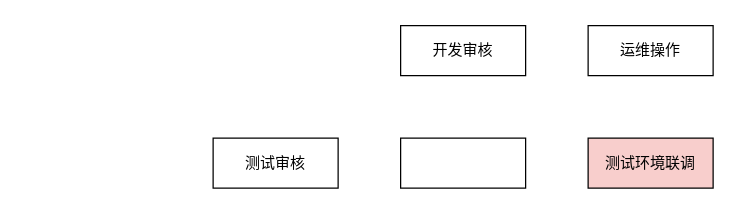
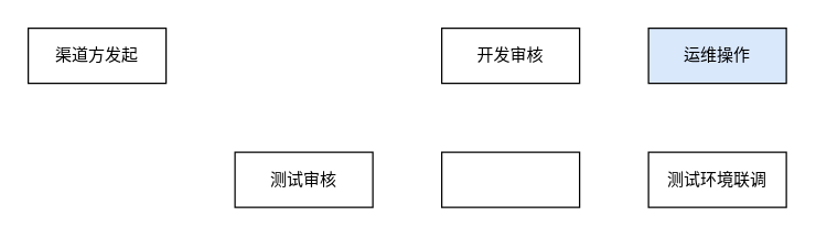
+ <mxCell id="2" value="渠道方发起" style="rounded=0;whiteSpace=wrap;html=1;" vertex="1" parent="1"><mxGeometry x="20" y="20" width="100" height="40" as="geometry" /></mxCell>
- <mxCell id="4" value="运维操作" style="rounded=0;whiteSpace=wrap;html=1;" vertex="1" parent="1"><mxGeometry x="470" y="20" width="100" height="40" as="geometry" /></mxCell>
+ <mxCell id="4" value="运维操作" style="rounded=0;whiteSpace=wrap;html=1;fillColor=#dae8fc;" vertex="1" parent="1"><mxGeometry x="470" y="20" width="100" height="40" as="geometry" /></mxCell>
- <mxCell id="5" value="测试环境联调" style="rounded=0;whiteSpace=wrap;html=1;fillColor=#f8cecc;" vertex="1" parent="1"><mxGeometry x="470" y="110" width="100" height="40" as="geometry" /></mxCell>
+ <mxCell id="5" value="测试环境联调" style="rounded=0;whiteSpace=wrap;html=1;" vertex="1" parent="1"><mxGeometry x="470" y="110" width="100" height="40" as="geometry" /></mxCell>
